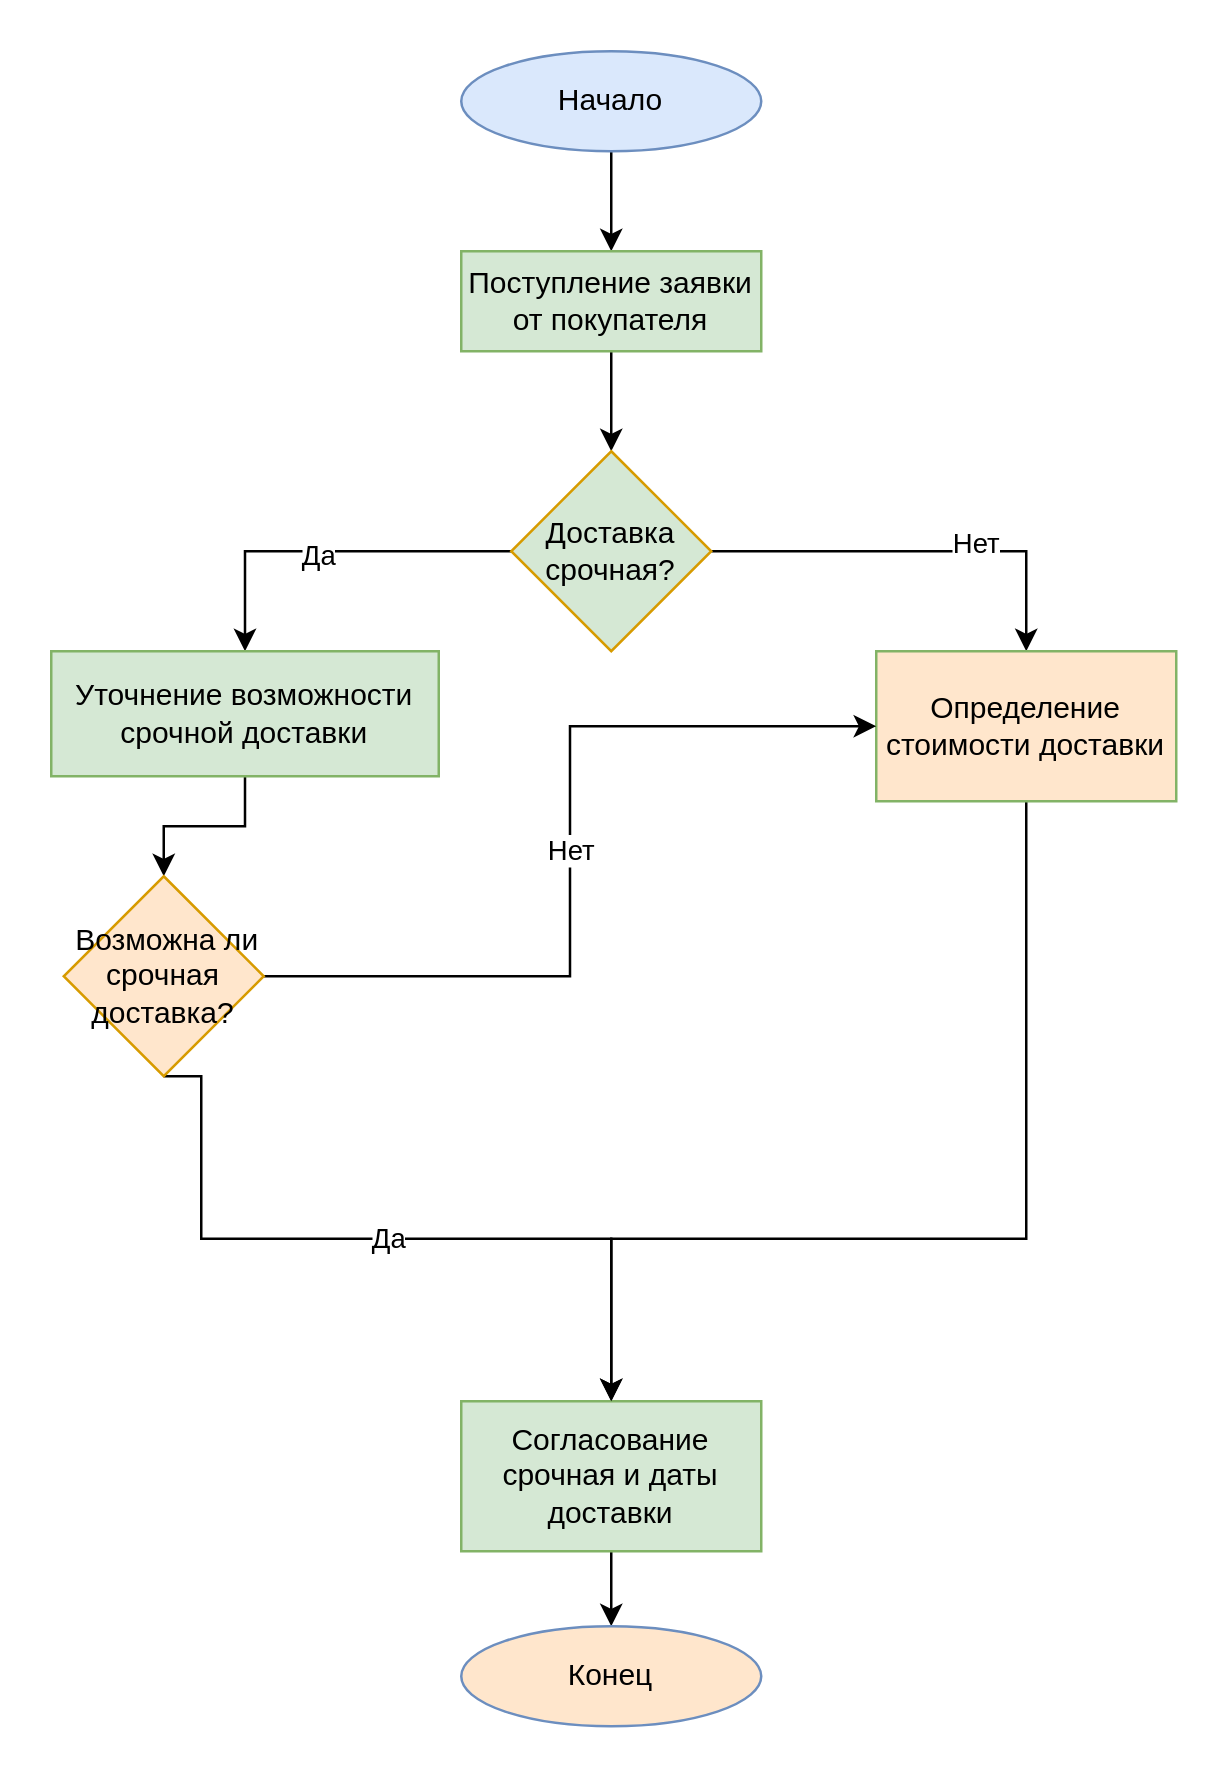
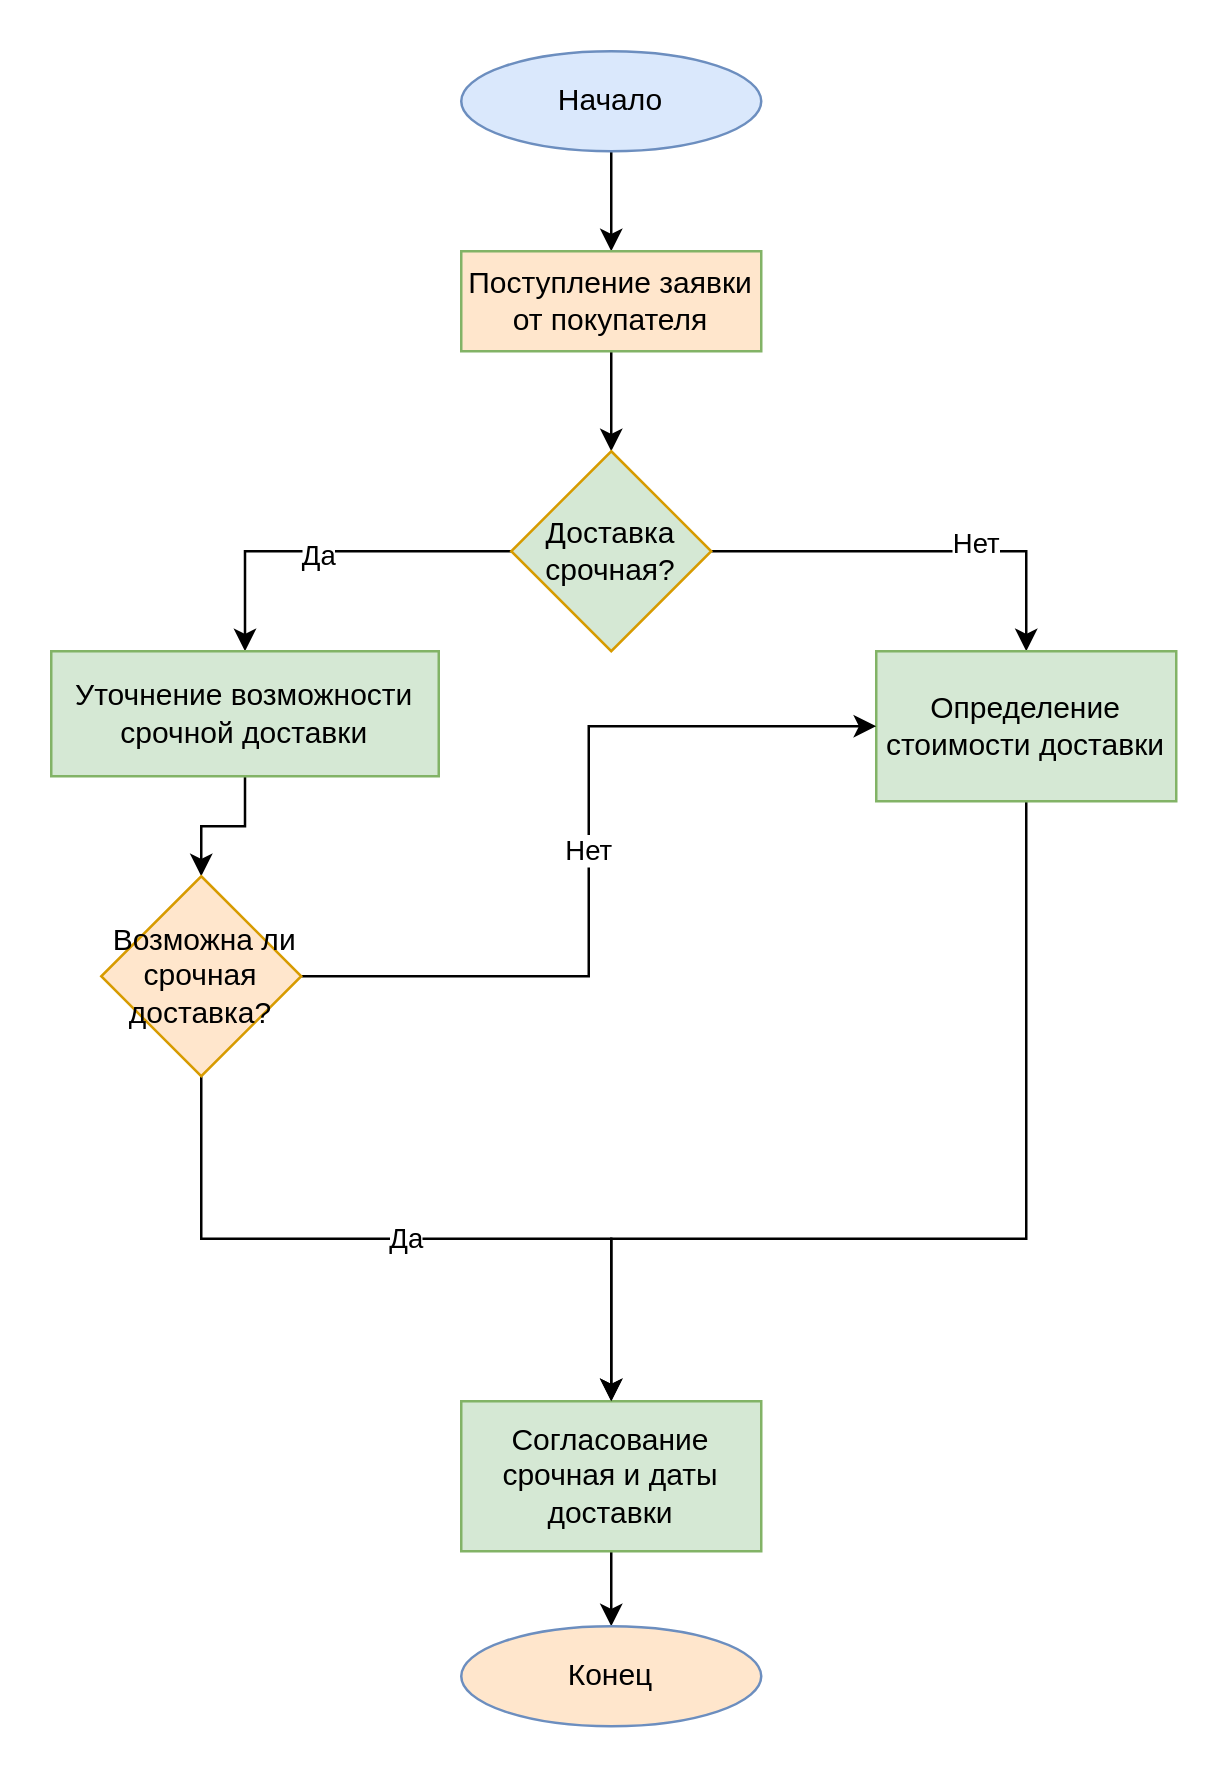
- <mxCell id="5" value="Поступление заявки от покупателя" style="rounded=0;whiteSpace=wrap;html=1;fillColor=#d5e8d4;strokeColor=#82b366;" vertex="1" parent="1"><mxGeometry x="184" y="100" width="120" height="40" as="geometry" /></mxCell>
+ <mxCell id="5" value="Поступление заявки от покупателя" style="rounded=0;whiteSpace=wrap;html=1;fillColor=#ffe6cc;strokeColor=#82b366;" vertex="1" parent="1"><mxGeometry x="184" y="100" width="120" height="40" as="geometry" /></mxCell>
- <mxCell id="12" value="Определение стоимости доставки" style="rounded=0;whiteSpace=wrap;html=1;fillColor=#ffe6cc;strokeColor=#82b366;" vertex="1" parent="1"><mxGeometry x="350" y="260" width="120" height="60" as="geometry" /></mxCell>
+ <mxCell id="12" value="Определение стоимости доставки" style="rounded=0;whiteSpace=wrap;html=1;fillColor=#d5e8d4;strokeColor=#82b366;" vertex="1" parent="1"><mxGeometry x="350" y="260" width="120" height="60" as="geometry" /></mxCell>
- <mxCell id="19" value="&amp;nbsp;Возможна ли срочная доставка?" style="rhombus;whiteSpace=wrap;html=1;fillColor=#ffe6cc;strokeColor=#d79b00;" vertex="1" parent="1"><mxGeometry x="25" y="350" width="80" height="80" as="geometry" /></mxCell>
+ <mxCell id="19" value="&amp;nbsp;Возможна ли срочная доставка?" style="rhombus;whiteSpace=wrap;html=1;fillColor=#ffe6cc;strokeColor=#d79b00;" vertex="1" parent="1"><mxGeometry x="40" y="350" width="80" height="80" as="geometry" /></mxCell>
